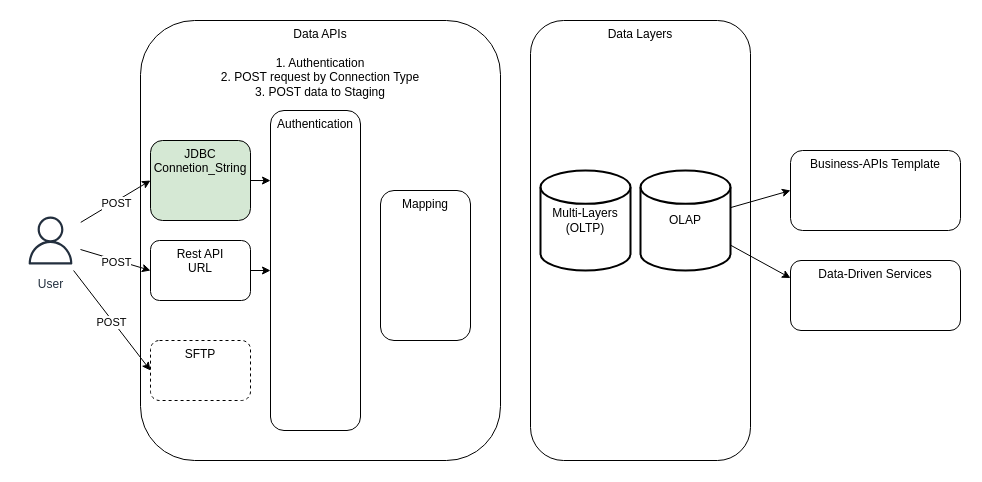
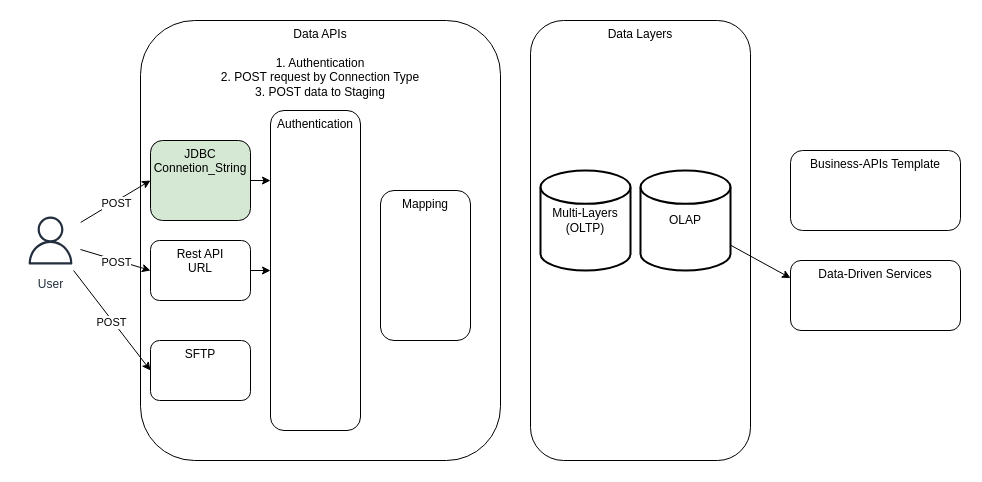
- <mxCell id="9" style="edgeStyle=none;html=1;entryX=0;entryY=0.5;entryDx=0;entryDy=0;" parent="1" source="11" target="12" edge="1"><mxGeometry relative="1" as="geometry" /></mxCell>
- <mxCell id="7" value="SFTP" style="rounded=1;whiteSpace=wrap;html=1;verticalAlign=top;dashed=1;" parent="1" vertex="1"><mxGeometry x="150" y="340" width="100" height="60" as="geometry" /></mxCell>
+ <mxCell id="7" value="SFTP" style="rounded=1;whiteSpace=wrap;html=1;verticalAlign=top;" parent="1" vertex="1"><mxGeometry x="150" y="340" width="100" height="60" as="geometry" /></mxCell>
